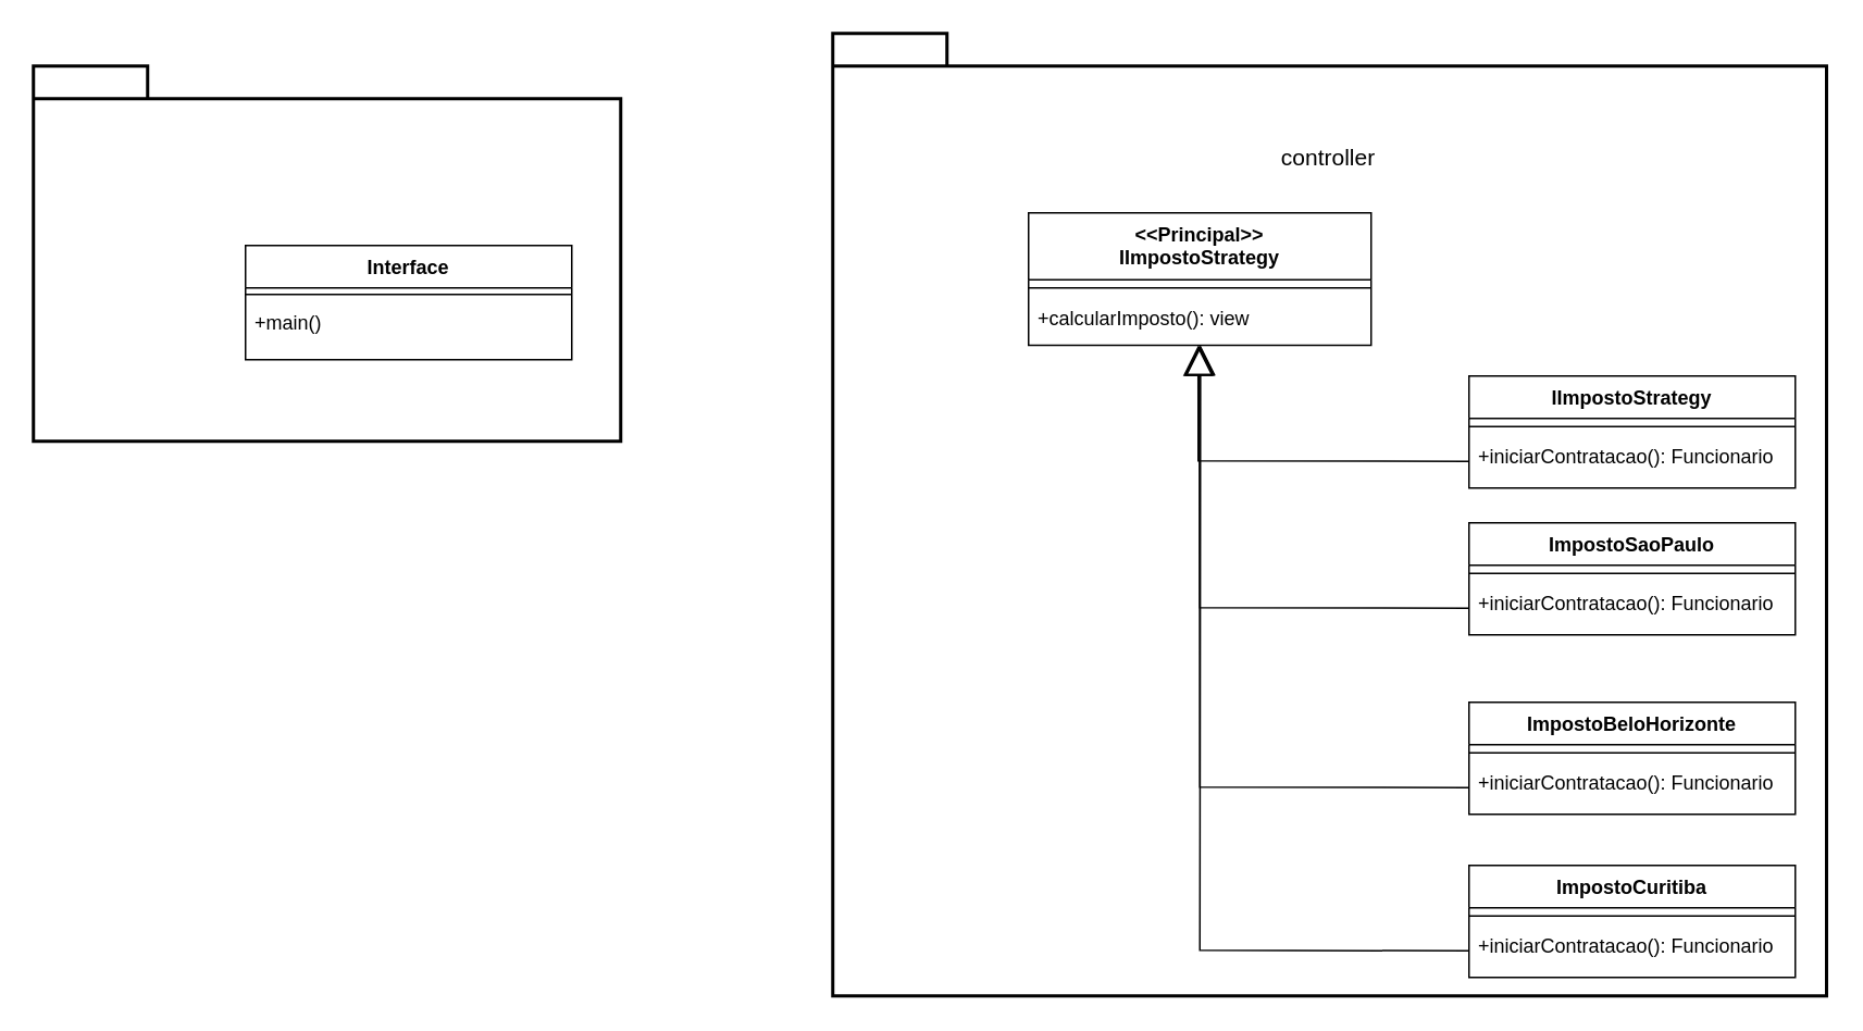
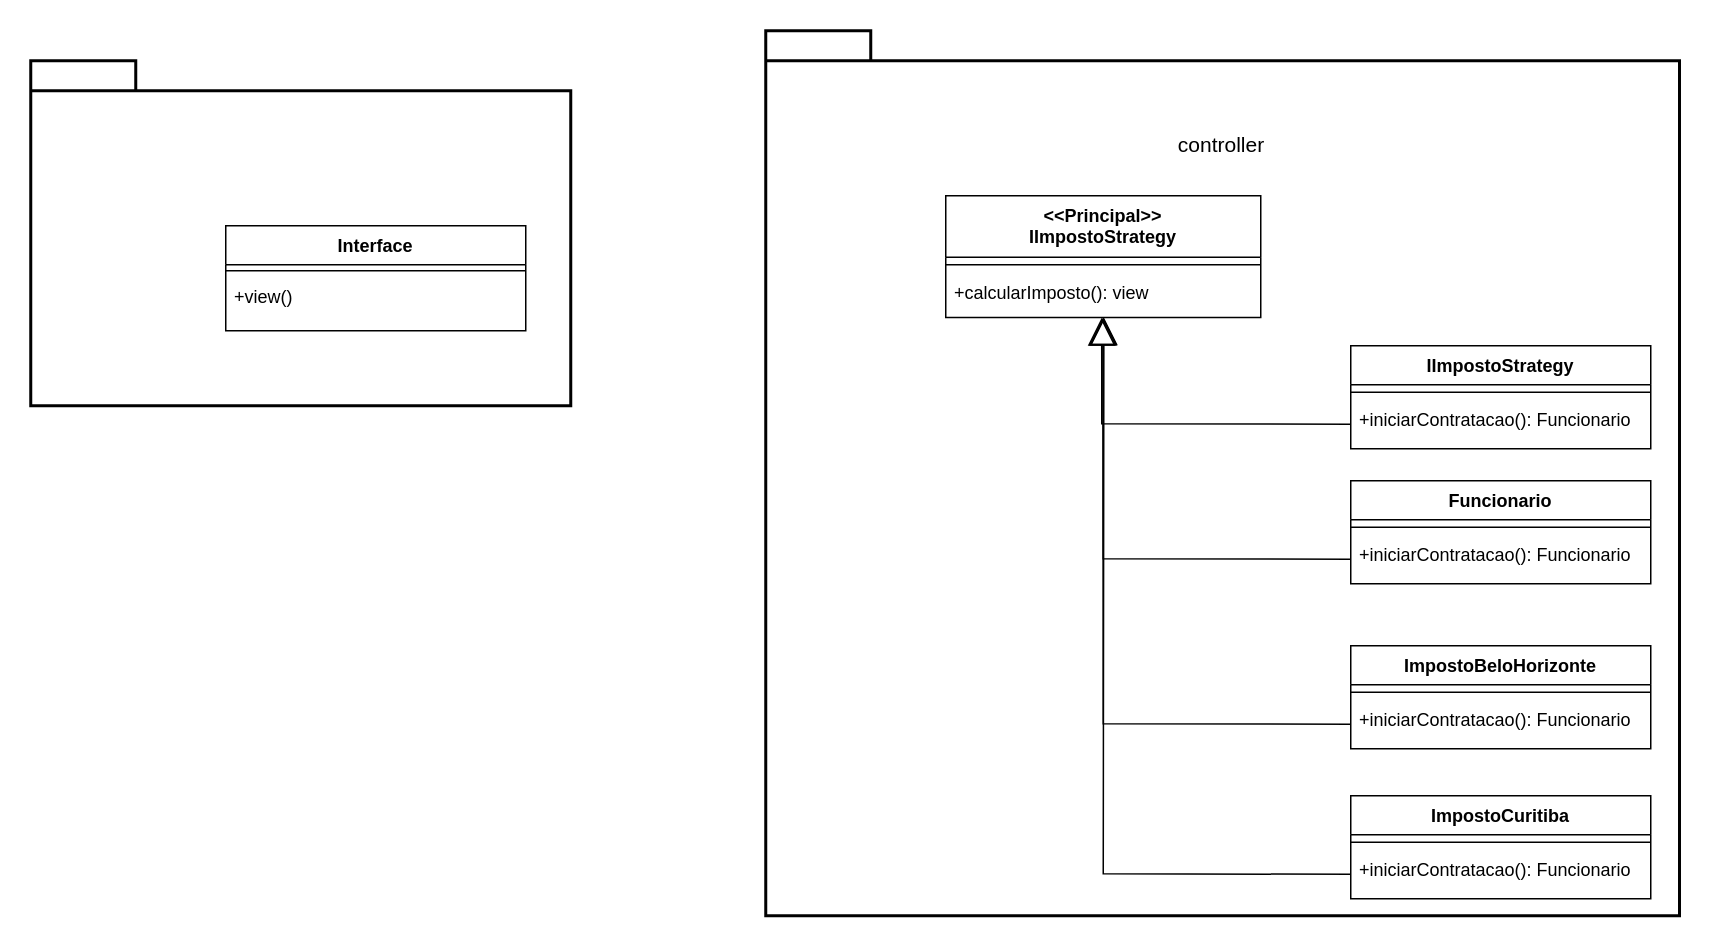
- <mxCell id="27" value="+main()" style="text;strokeColor=none;fillColor=none;align=left;verticalAlign=top;spacingLeft=4;spacingRight=4;overflow=hidden;rotatable=0;points=[[0,0.5],[1,0.5]];portConstraint=eastwest;whiteSpace=wrap;html=1;" vertex="1" parent="25"><mxGeometry y="34" width="200" height="36" as="geometry" /></mxCell>
+ <mxCell id="27" value="+view()" style="text;strokeColor=none;fillColor=none;align=left;verticalAlign=top;spacingLeft=4;spacingRight=4;overflow=hidden;rotatable=0;points=[[0,0.5],[1,0.5]];portConstraint=eastwest;whiteSpace=wrap;html=1;" vertex="1" parent="25"><mxGeometry y="34" width="200" height="36" as="geometry" /></mxCell>
- <mxCell id="8" value="ImpostoSaoPaulo" style="swimlane;fontStyle=1;align=center;verticalAlign=top;childLayout=stackLayout;horizontal=1;startSize=26;horizontalStack=0;resizeParent=1;resizeParentMax=0;resizeLast=0;collapsible=1;marginBottom=0;whiteSpace=wrap;html=1;" vertex="1" parent="2"><mxGeometry x="390" y="300.0" width="200" height="68.681" as="geometry" /></mxCell>
+ <mxCell id="8" value="Funcionario" style="swimlane;fontStyle=1;align=center;verticalAlign=top;childLayout=stackLayout;horizontal=1;startSize=26;horizontalStack=0;resizeParent=1;resizeParentMax=0;resizeLast=0;collapsible=1;marginBottom=0;whiteSpace=wrap;html=1;" vertex="1" parent="2"><mxGeometry x="390" y="300.0" width="200" height="68.681" as="geometry" /></mxCell>
